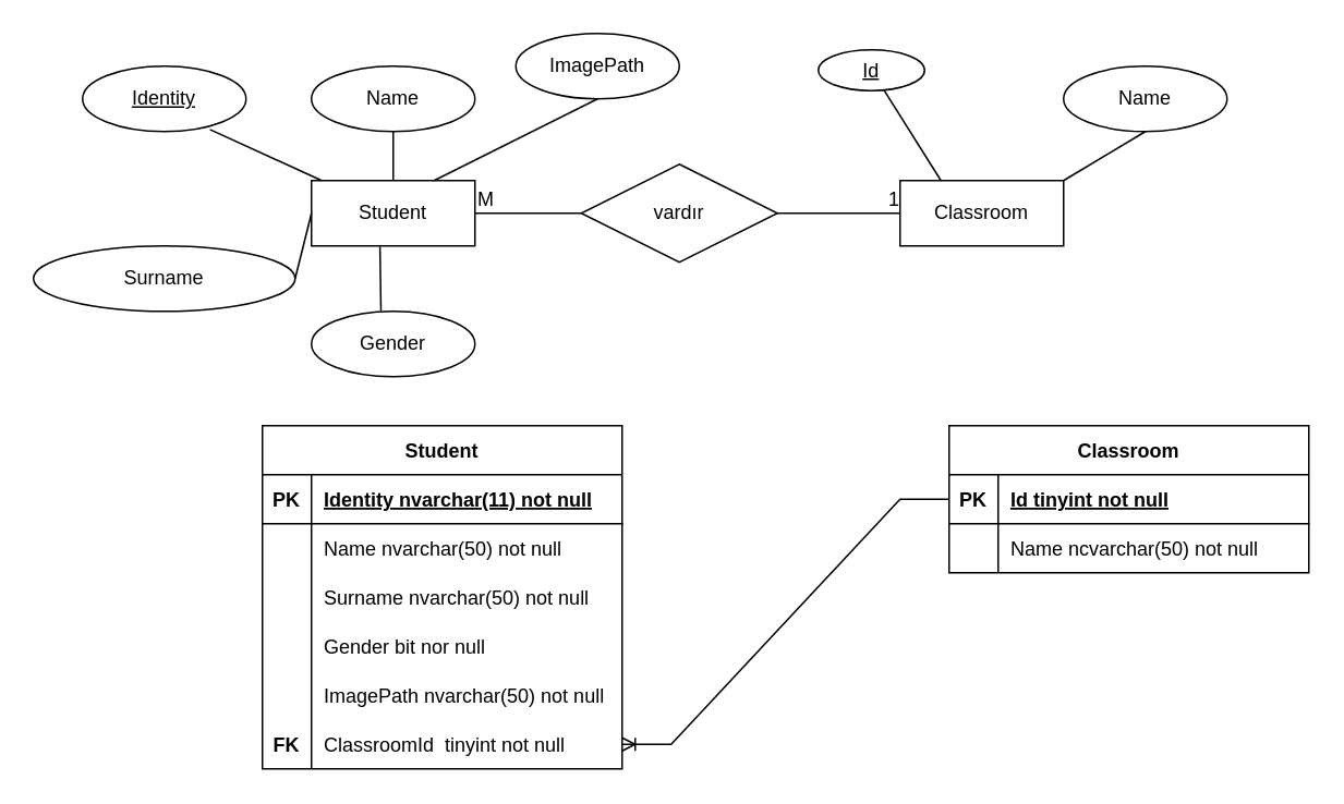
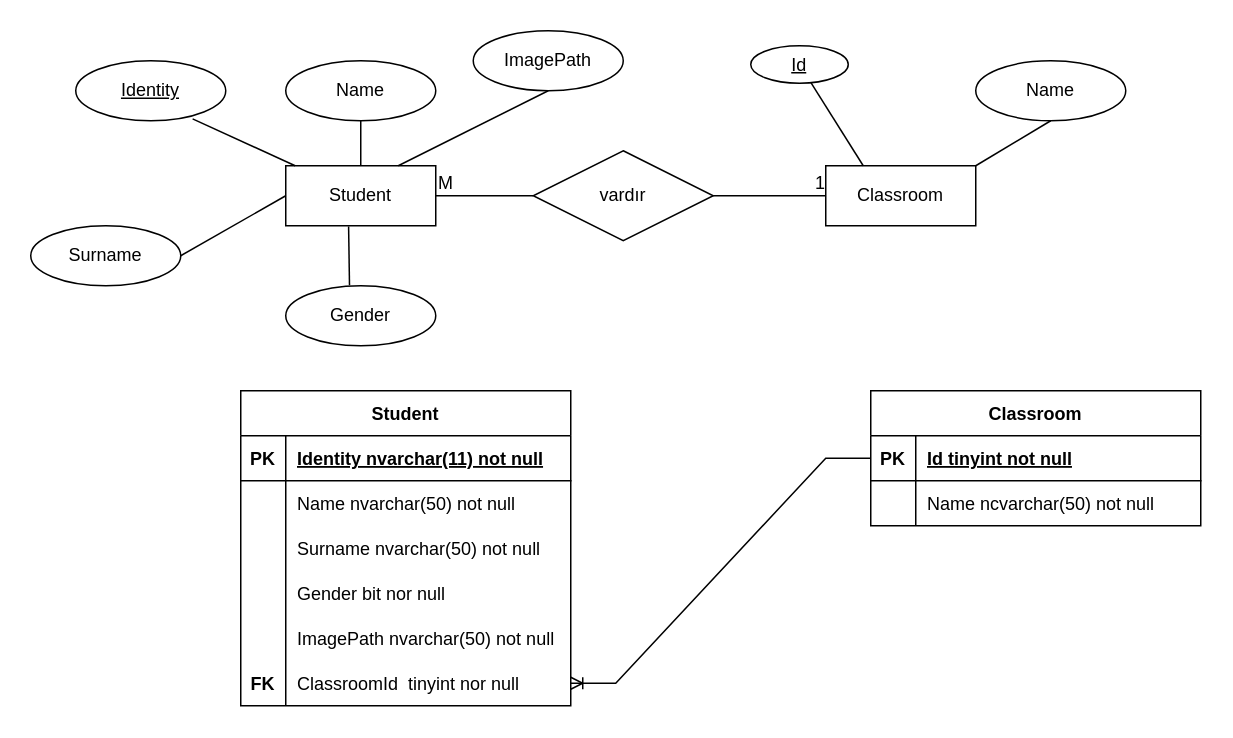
- <mxCell id="6" value="Surname" style="ellipse;whiteSpace=wrap;html=1;align=center;" parent="1" vertex="1"><mxGeometry x="20" y="150" width="160" height="40" as="geometry" /></mxCell>
+ <mxCell id="6" value="Surname" style="ellipse;whiteSpace=wrap;html=1;align=center;" parent="1" vertex="1"><mxGeometry x="20" y="150" width="100" height="40" as="geometry" /></mxCell>
- <mxCell id="39" value="ClassroomId  tinyint not null" style="shape=partialRectangle;connectable=0;fillColor=none;top=0;left=0;bottom=0;right=0;align=left;spacingLeft=6;overflow=hidden;" vertex="1" parent="37"><mxGeometry x="30" width="190" height="30" as="geometry"><mxRectangle width="190" height="30" as="alternateBounds" /></mxGeometry></mxCell>
+ <mxCell id="39" value="ClassroomId  tinyint nor null" style="shape=partialRectangle;connectable=0;fillColor=none;top=0;left=0;bottom=0;right=0;align=left;spacingLeft=6;overflow=hidden;" vertex="1" parent="37"><mxGeometry x="30" width="190" height="30" as="geometry"><mxRectangle width="190" height="30" as="alternateBounds" /></mxGeometry></mxCell>
